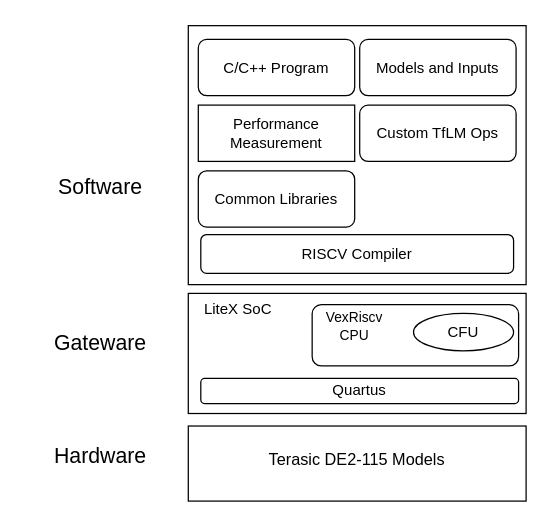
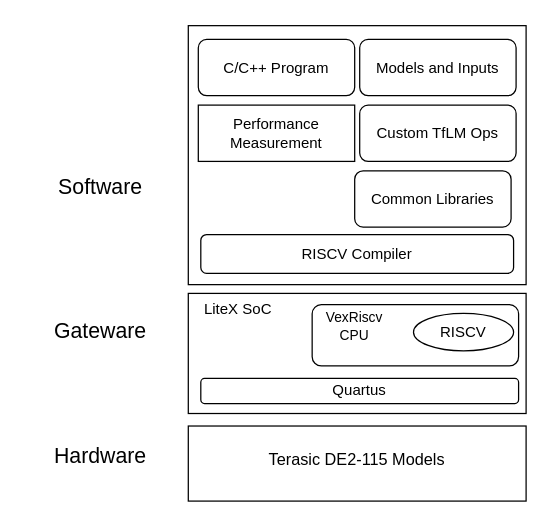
- <mxCell id="15" value="Common Libraries" style="rounded=1;whiteSpace=wrap;html=1;" vertex="1" parent="1"><mxGeometry x="158" y="136" width="125" height="45" as="geometry" /></mxCell>
+ <mxCell id="15" value="Common Libraries" style="rounded=1;whiteSpace=wrap;html=1;" vertex="1" parent="1"><mxGeometry x="283" y="136" width="125" height="45" as="geometry" /></mxCell>
- <mxCell id="12" value="CFU" style="ellipse;whiteSpace=wrap;html=1;" vertex="1" parent="1"><mxGeometry x="330" y="250" width="80" height="30" as="geometry" /></mxCell>
+ <mxCell id="12" value="RISCV" style="ellipse;whiteSpace=wrap;html=1;" vertex="1" parent="1"><mxGeometry x="330" y="250" width="80" height="30" as="geometry" /></mxCell>
- <mxCell id="6" value="&lt;font style=&quot;font-size: 17px;&quot;&gt;Gateware&lt;/font&gt;" style="text;html=1;strokeColor=none;fillColor=none;align=center;verticalAlign=middle;whiteSpace=wrap;rounded=0;" parent="1" vertex="1"><mxGeometry x="20" y="260" width="120" height="30" as="geometry" /></mxCell>
+ <mxCell id="6" value="&lt;font style=&quot;font-size: 17px;&quot;&gt;Gateware&lt;/font&gt;" style="text;html=1;strokeColor=none;fillColor=none;align=center;verticalAlign=middle;whiteSpace=wrap;rounded=0;" parent="1" vertex="1"><mxGeometry x="20" y="250" width="120" height="30" as="geometry" /></mxCell>
